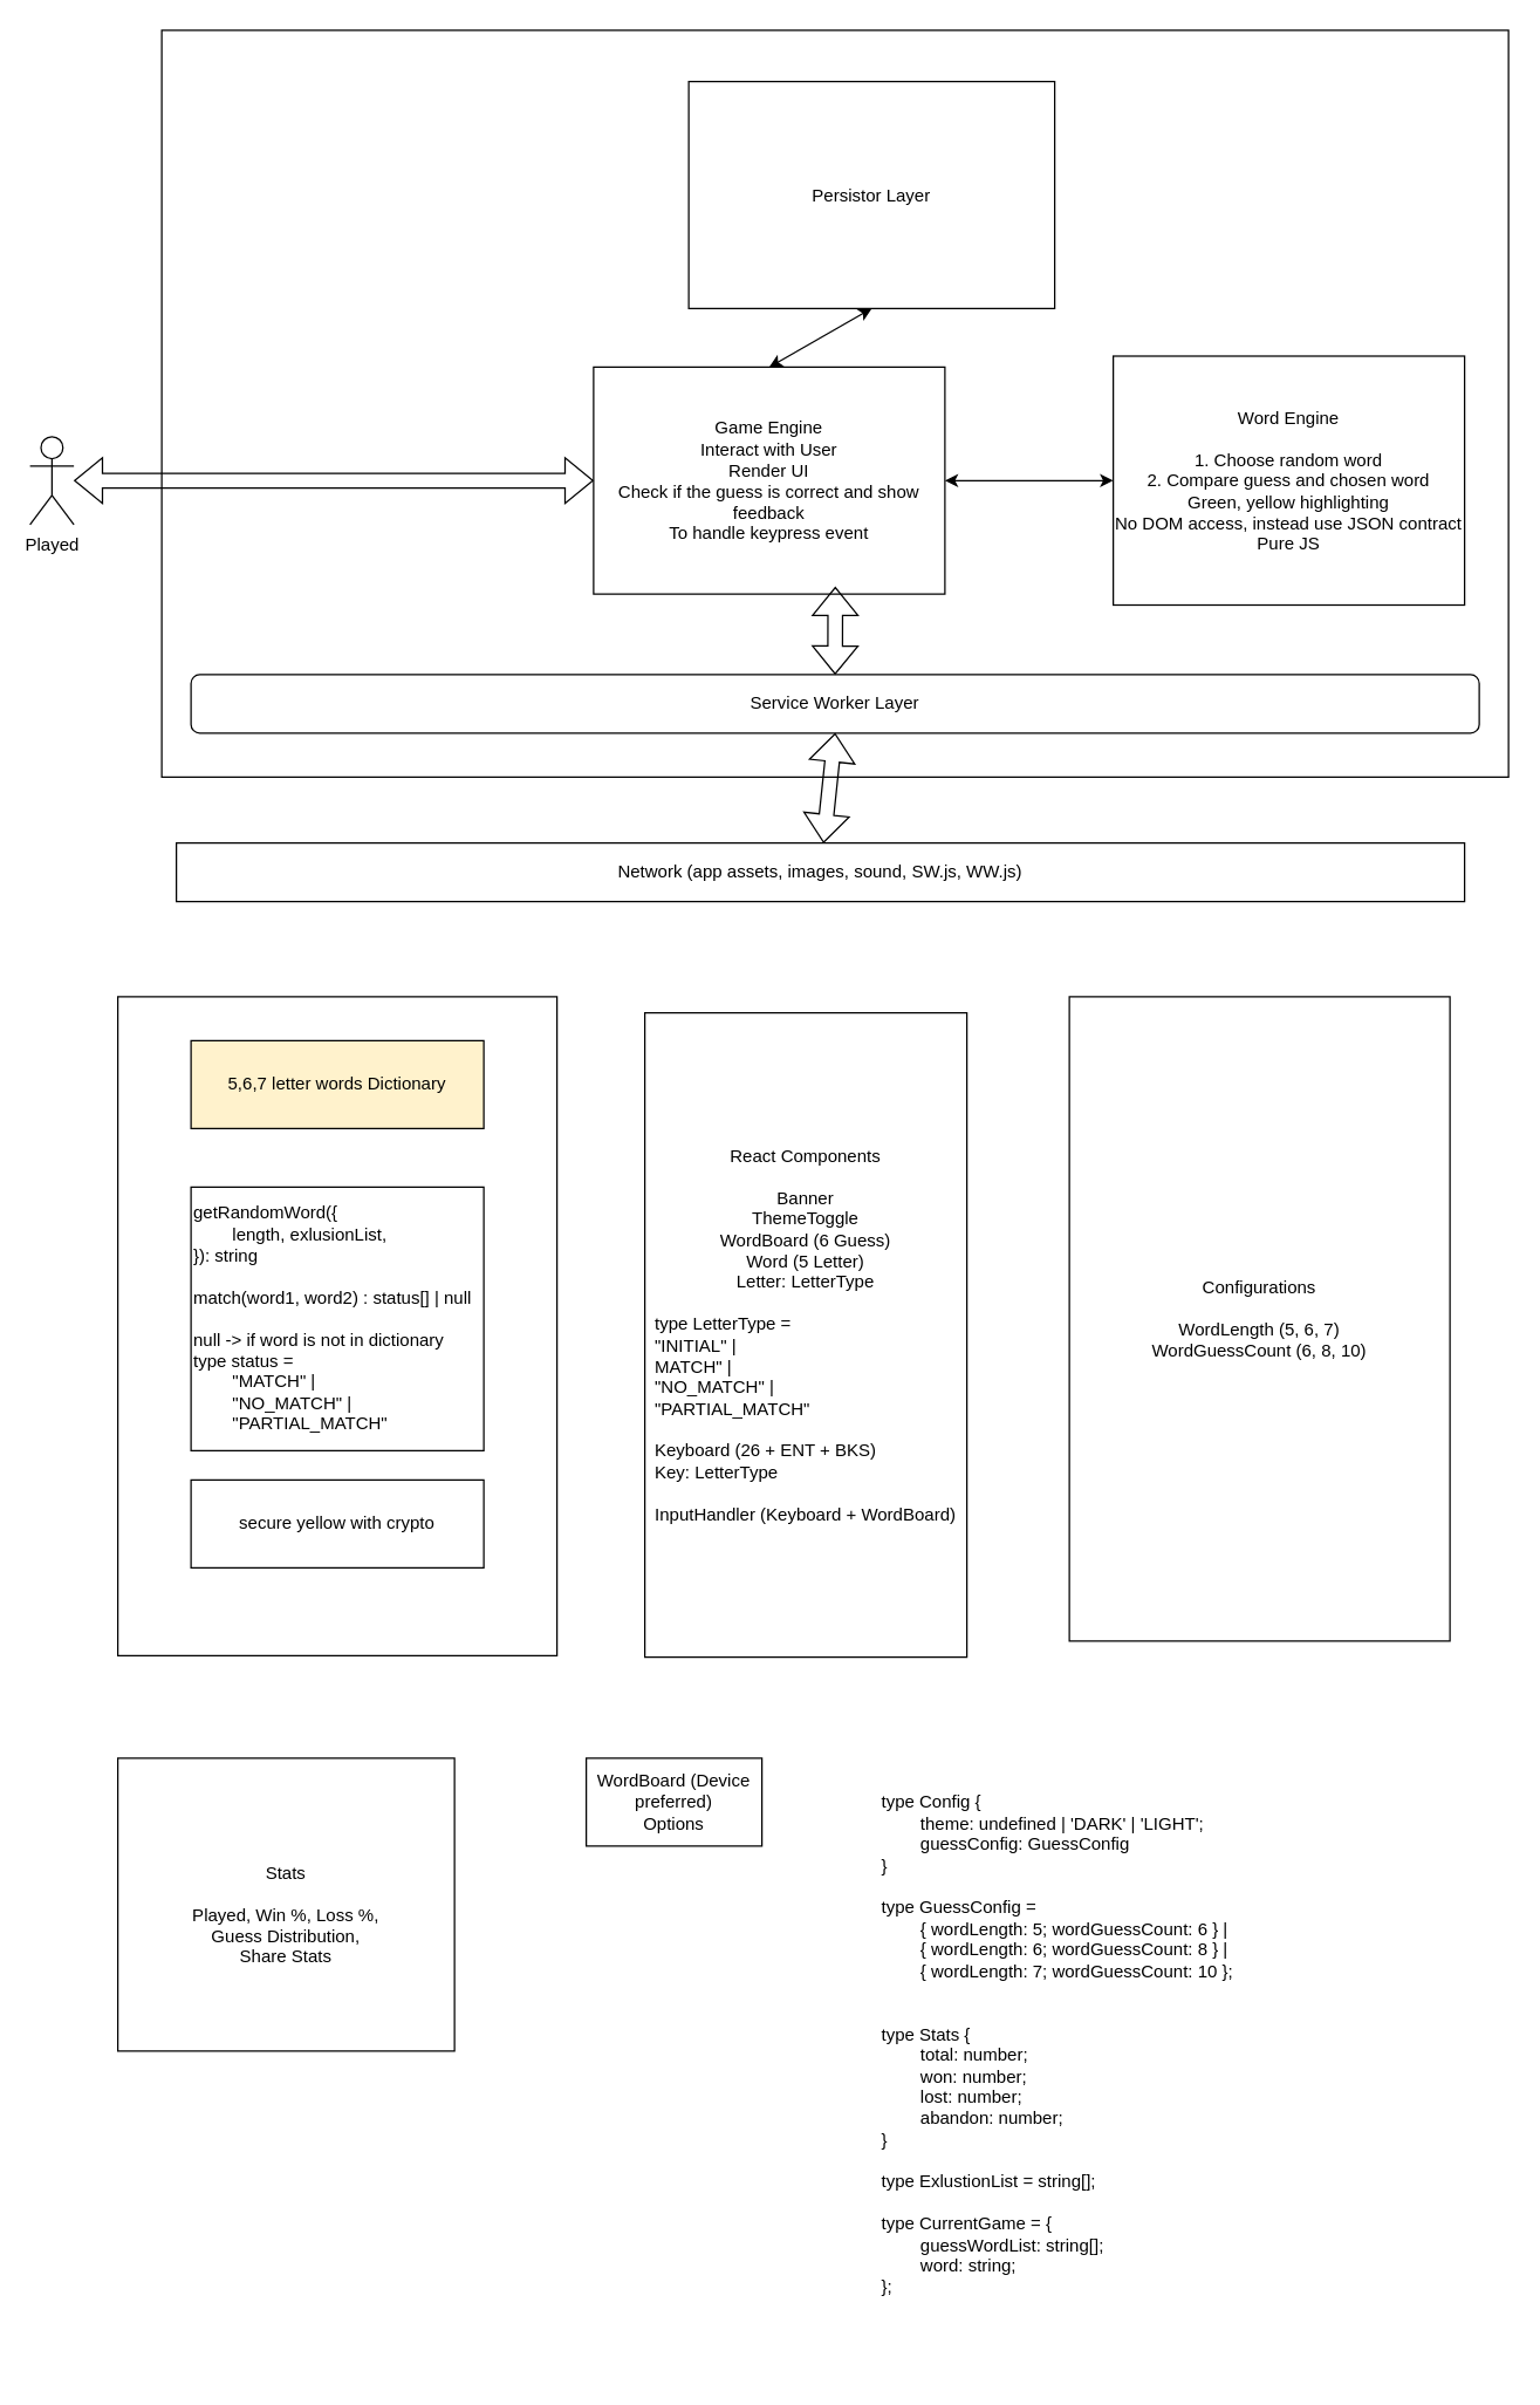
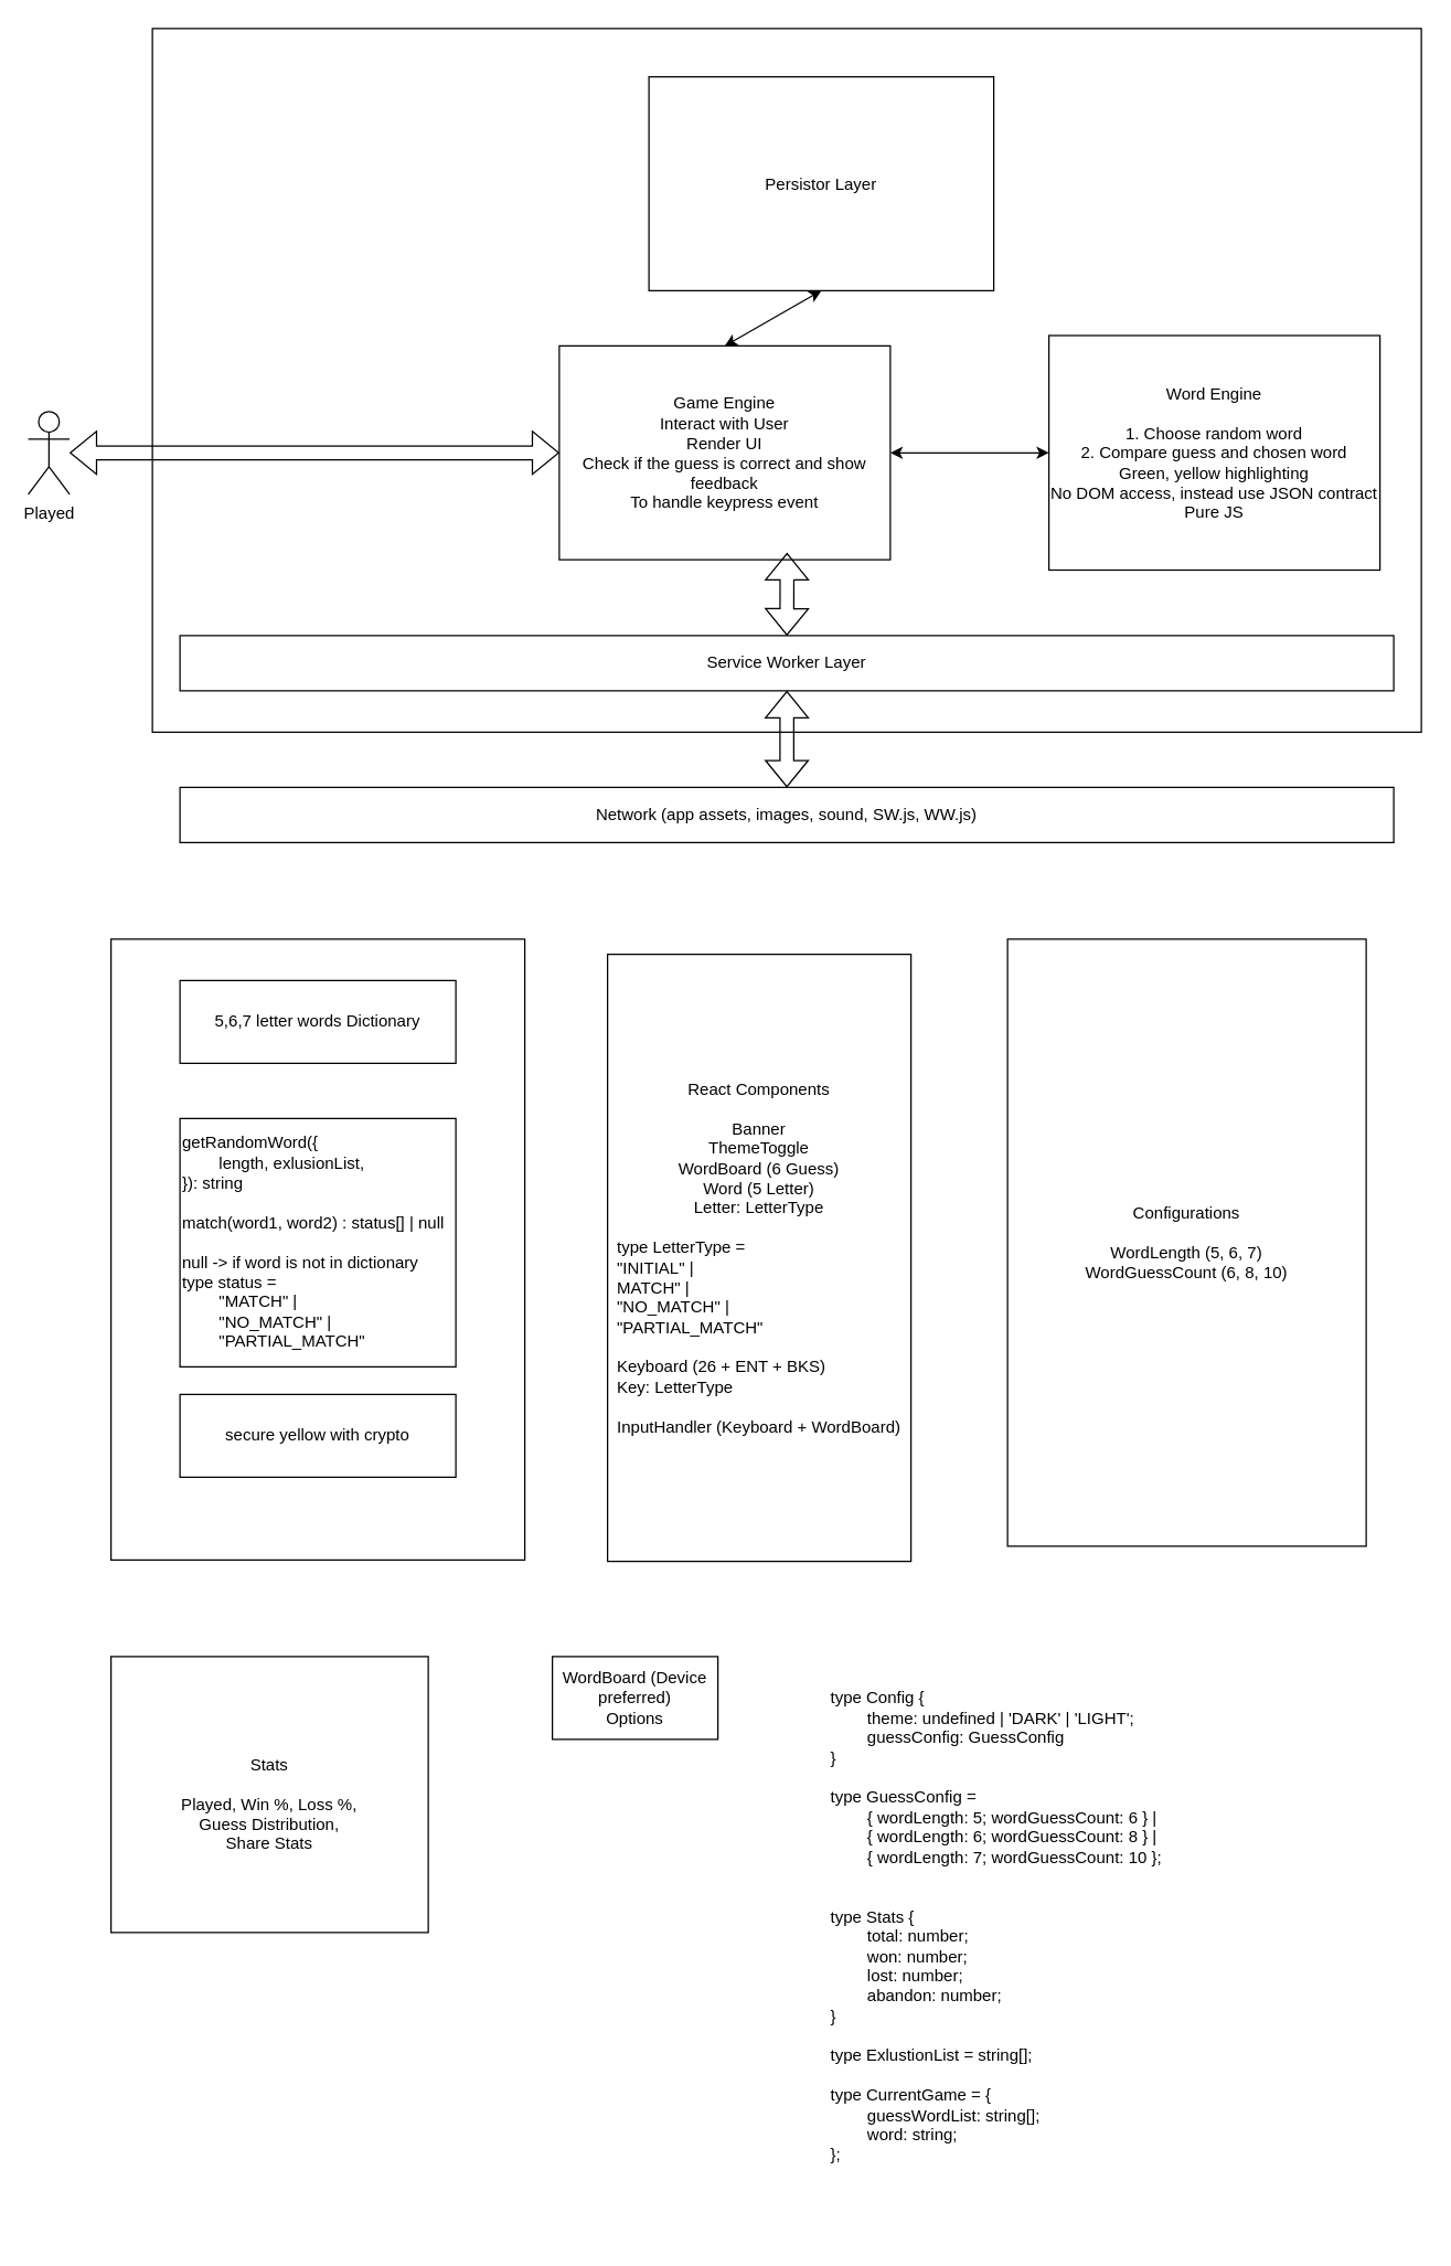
- <mxCell id="10" value="Service Worker Layer" style="whiteSpace=wrap;html=1;rounded=1;" parent="1" vertex="1"><mxGeometry x="130" y="460" width="880" height="40" as="geometry" /></mxCell>
+ <mxCell id="10" value="Service Worker Layer" style="rounded=0;whiteSpace=wrap;html=1;" parent="1" vertex="1"><mxGeometry x="130" y="460" width="880" height="40" as="geometry" /></mxCell>
- <mxCell id="11" value="Network (app assets, images, sound, SW.js, WW.js)" style="rounded=0;whiteSpace=wrap;html=1;" parent="1" vertex="1"><mxGeometry x="120" y="575" width="880" height="40" as="geometry" /></mxCell>
+ <mxCell id="11" value="Network (app assets, images, sound, SW.js, WW.js)" style="rounded=0;whiteSpace=wrap;html=1;" parent="1" vertex="1"><mxGeometry x="130" y="570" width="880" height="40" as="geometry" /></mxCell>
- <mxCell id="15" value="5,6,7 letter words Dictionary" style="rounded=0;whiteSpace=wrap;html=1;fillColor=#fff2cc;" parent="1" vertex="1"><mxGeometry x="130" y="710" width="200" height="60" as="geometry" /></mxCell>
+ <mxCell id="15" value="5,6,7 letter words Dictionary" style="rounded=0;whiteSpace=wrap;html=1;" parent="1" vertex="1"><mxGeometry x="130" y="710" width="200" height="60" as="geometry" /></mxCell>
